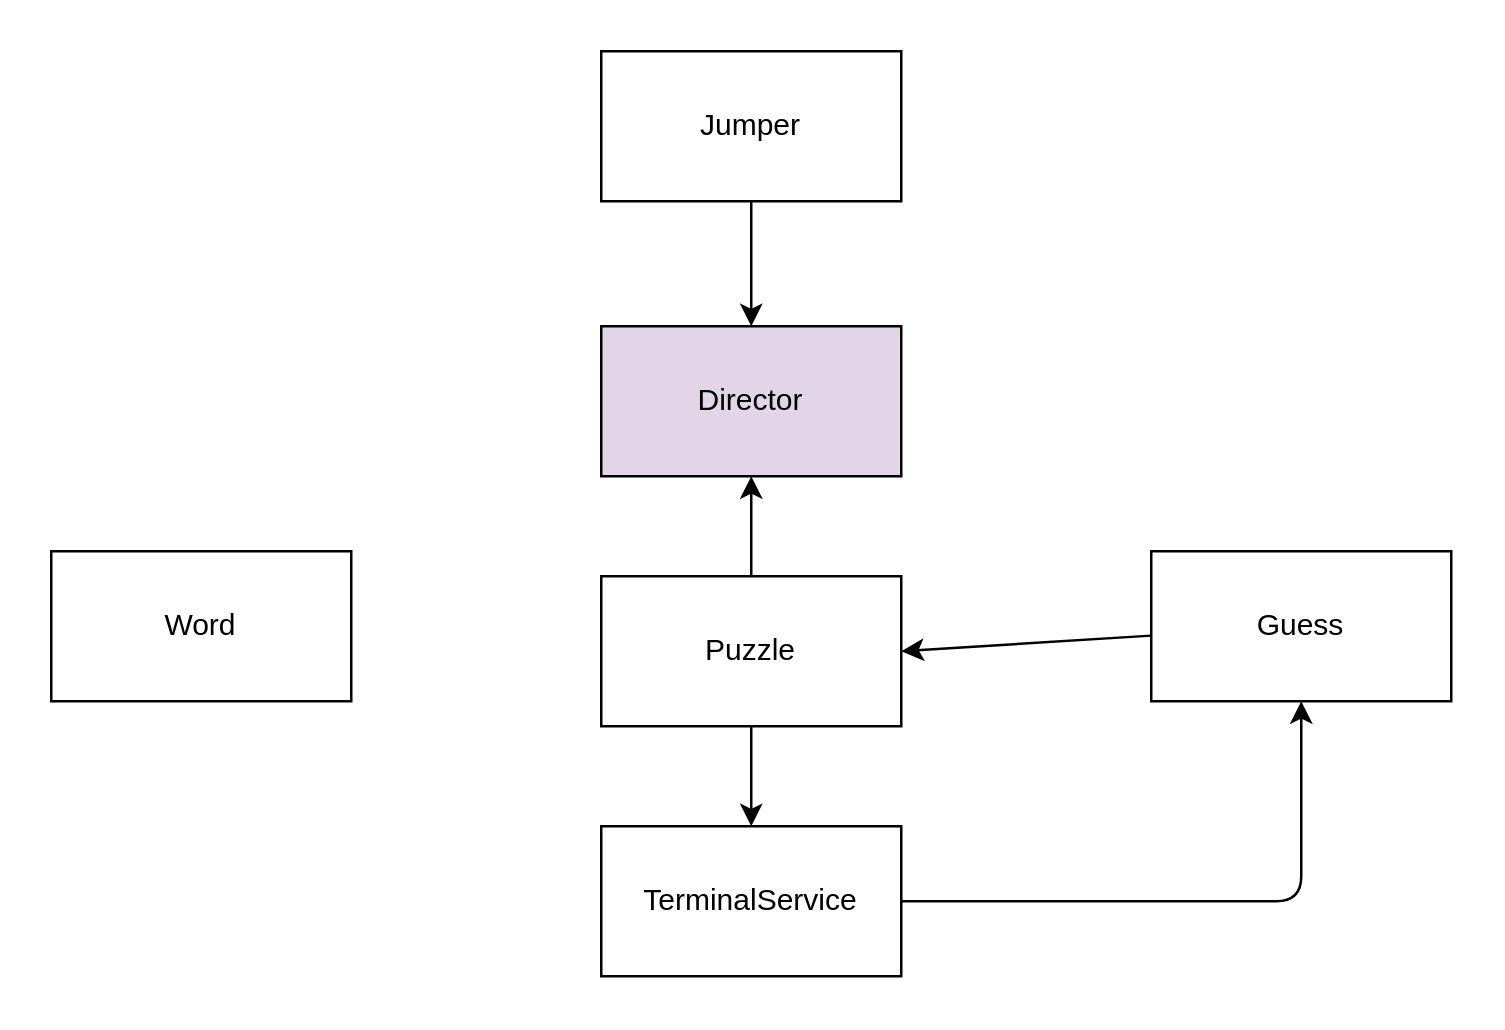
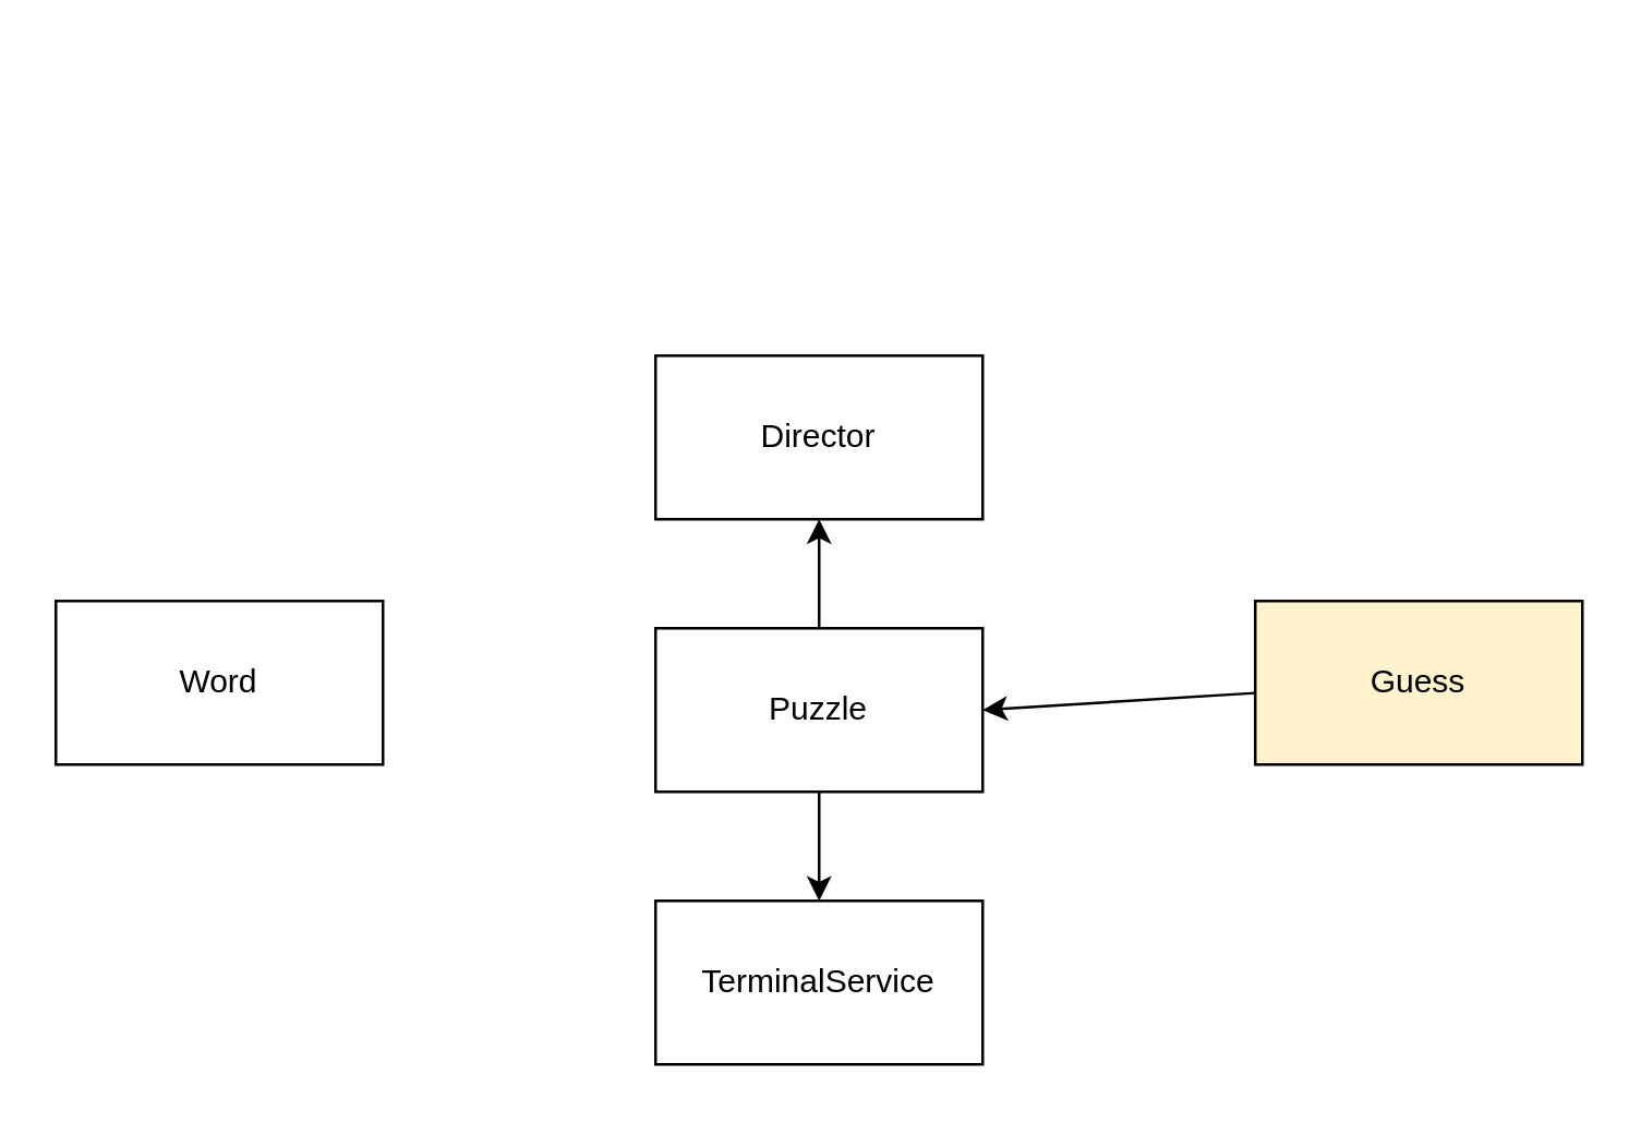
- <mxCell id="3" value="Jumper" style="rounded=0;whiteSpace=wrap;html=1;" parent="1" vertex="1"><mxGeometry x="240" y="20" width="120" height="60" as="geometry" /></mxCell>
- <mxCell id="2" style="edgeStyle=none;html=1;exitX=0.5;exitY=1;exitDx=0;exitDy=0;entryX=0.5;entryY=0;entryDx=0;entryDy=0;" parent="1" source="3" target="4" edge="1"><mxGeometry relative="1" as="geometry" /></mxCell>
- <mxCell id="4" value="Director" style="rounded=0;whiteSpace=wrap;html=1;fillColor=#e1d5e7;" parent="1" vertex="1"><mxGeometry x="240" y="130" width="120" height="60" as="geometry" /></mxCell>
+ <mxCell id="4" value="Director" style="rounded=0;whiteSpace=wrap;html=1;" parent="1" vertex="1"><mxGeometry x="240" y="130" width="120" height="60" as="geometry" /></mxCell>
- <mxCell id="11" value="Guess" style="rounded=0;whiteSpace=wrap;html=1;" parent="1" vertex="1"><mxGeometry x="460" y="220" width="120" height="60" as="geometry" /></mxCell>
+ <mxCell id="11" value="Guess" style="rounded=0;whiteSpace=wrap;html=1;fillColor=#fff2cc;" parent="1" vertex="1"><mxGeometry x="460" y="220" width="120" height="60" as="geometry" /></mxCell>
- <mxCell id="5" style="edgeStyle=none;html=1;exitX=1;exitY=0.5;exitDx=0;exitDy=0;entryX=0.5;entryY=1;entryDx=0;entryDy=0;" parent="1" source="6" target="11" edge="1"><mxGeometry relative="1" as="geometry"><Array as="points"><mxPoint x="520" y="360" /></Array></mxGeometry></mxCell>
